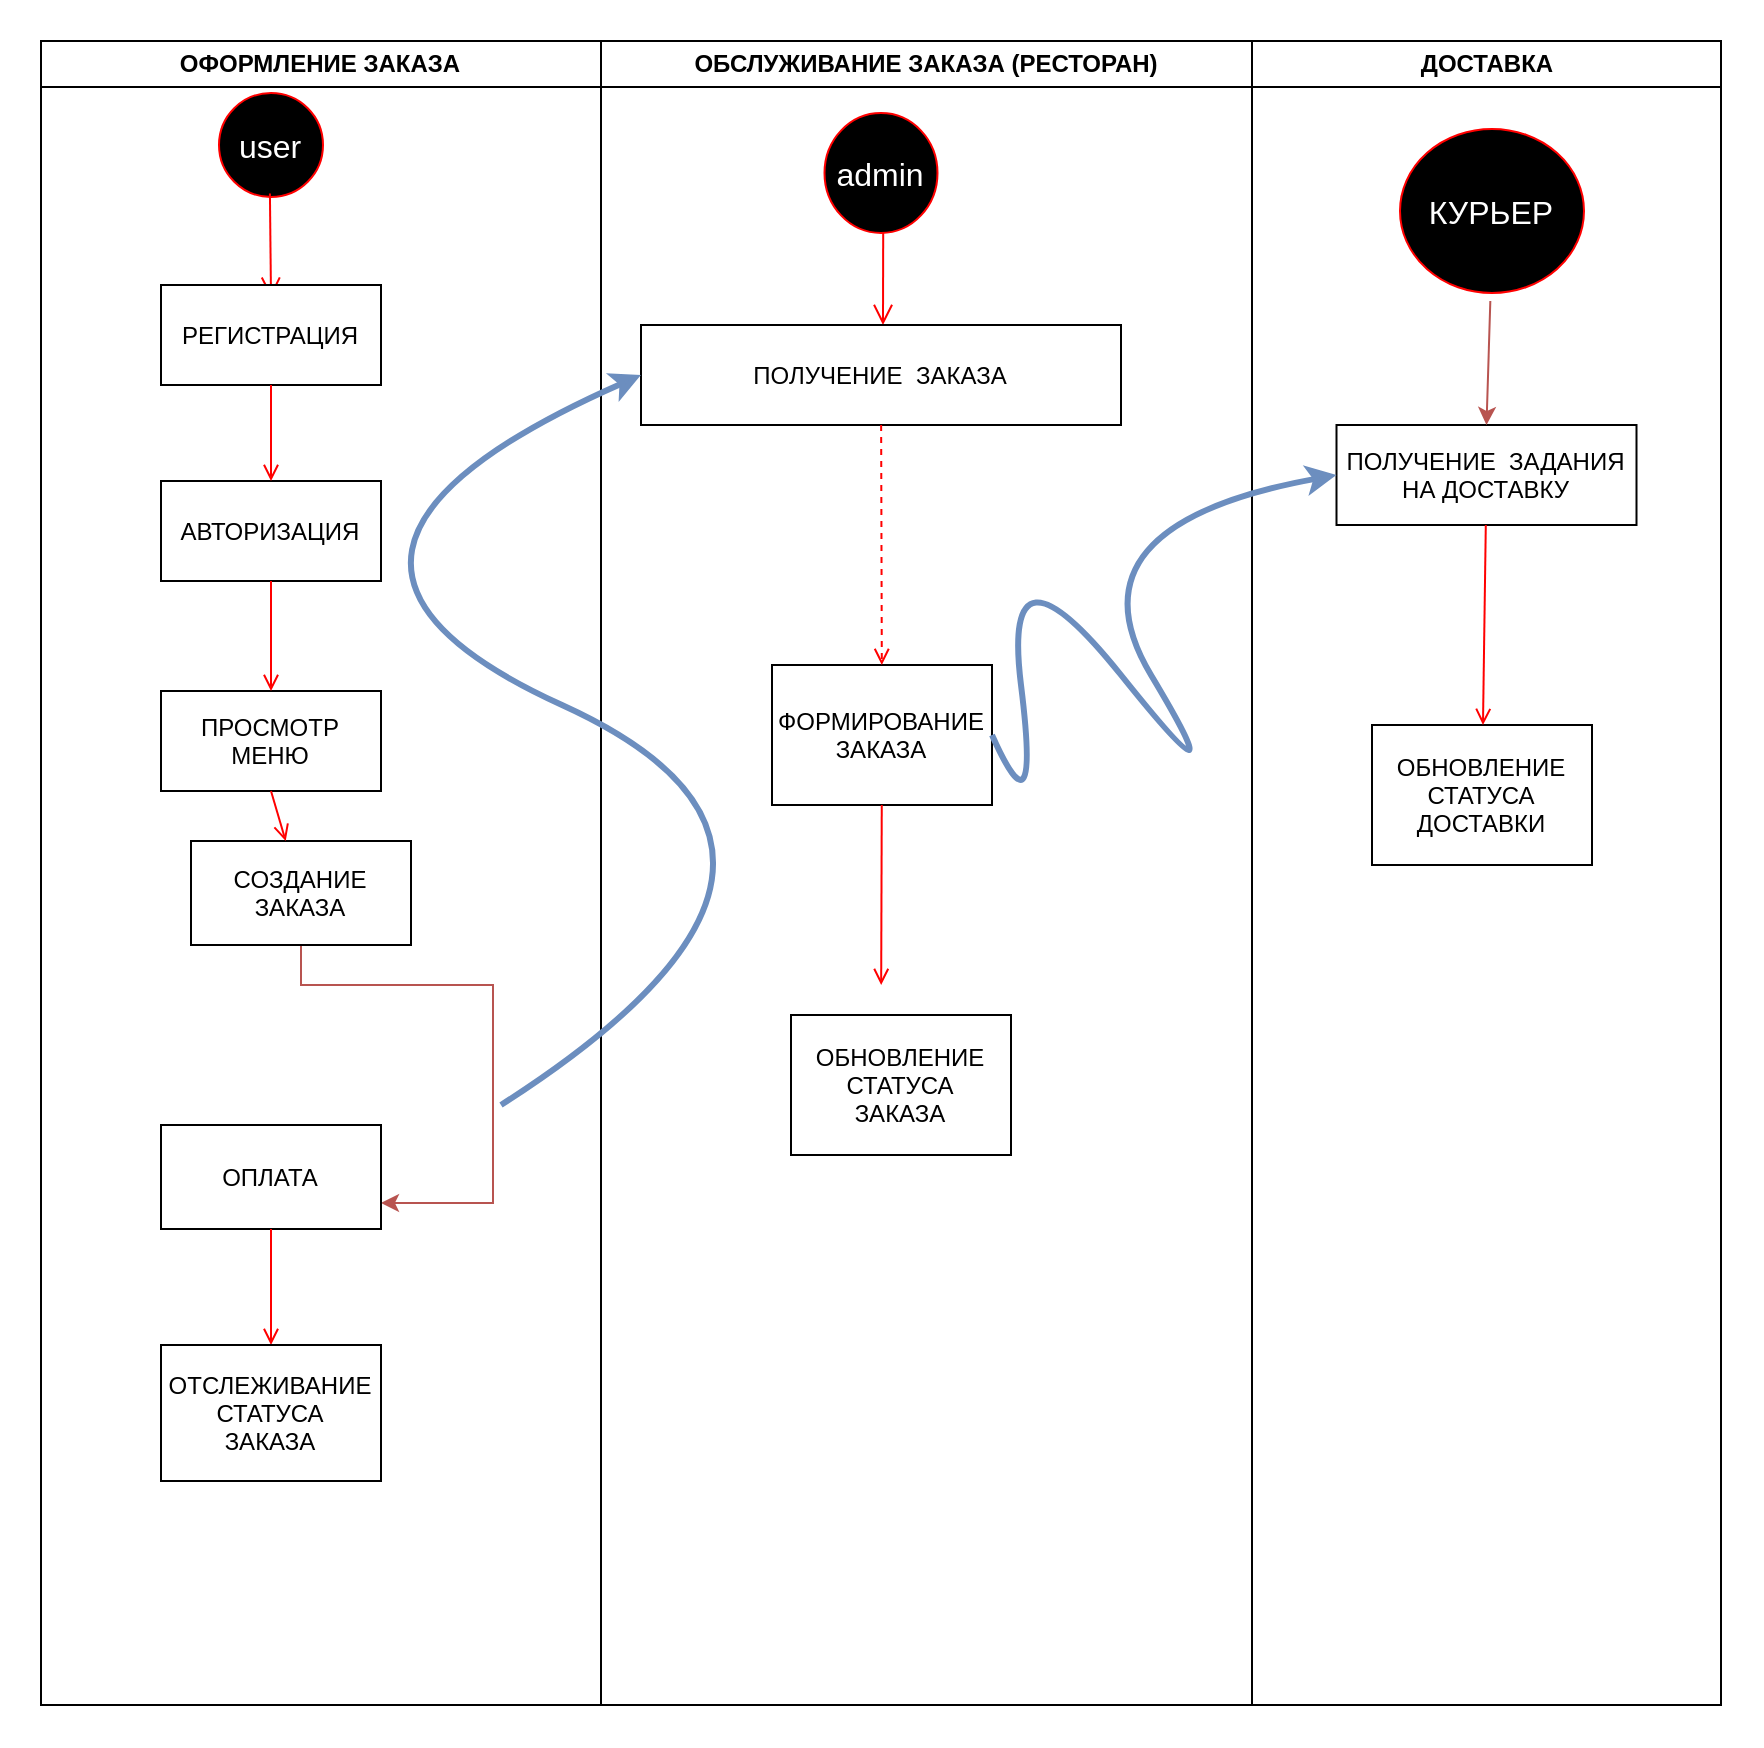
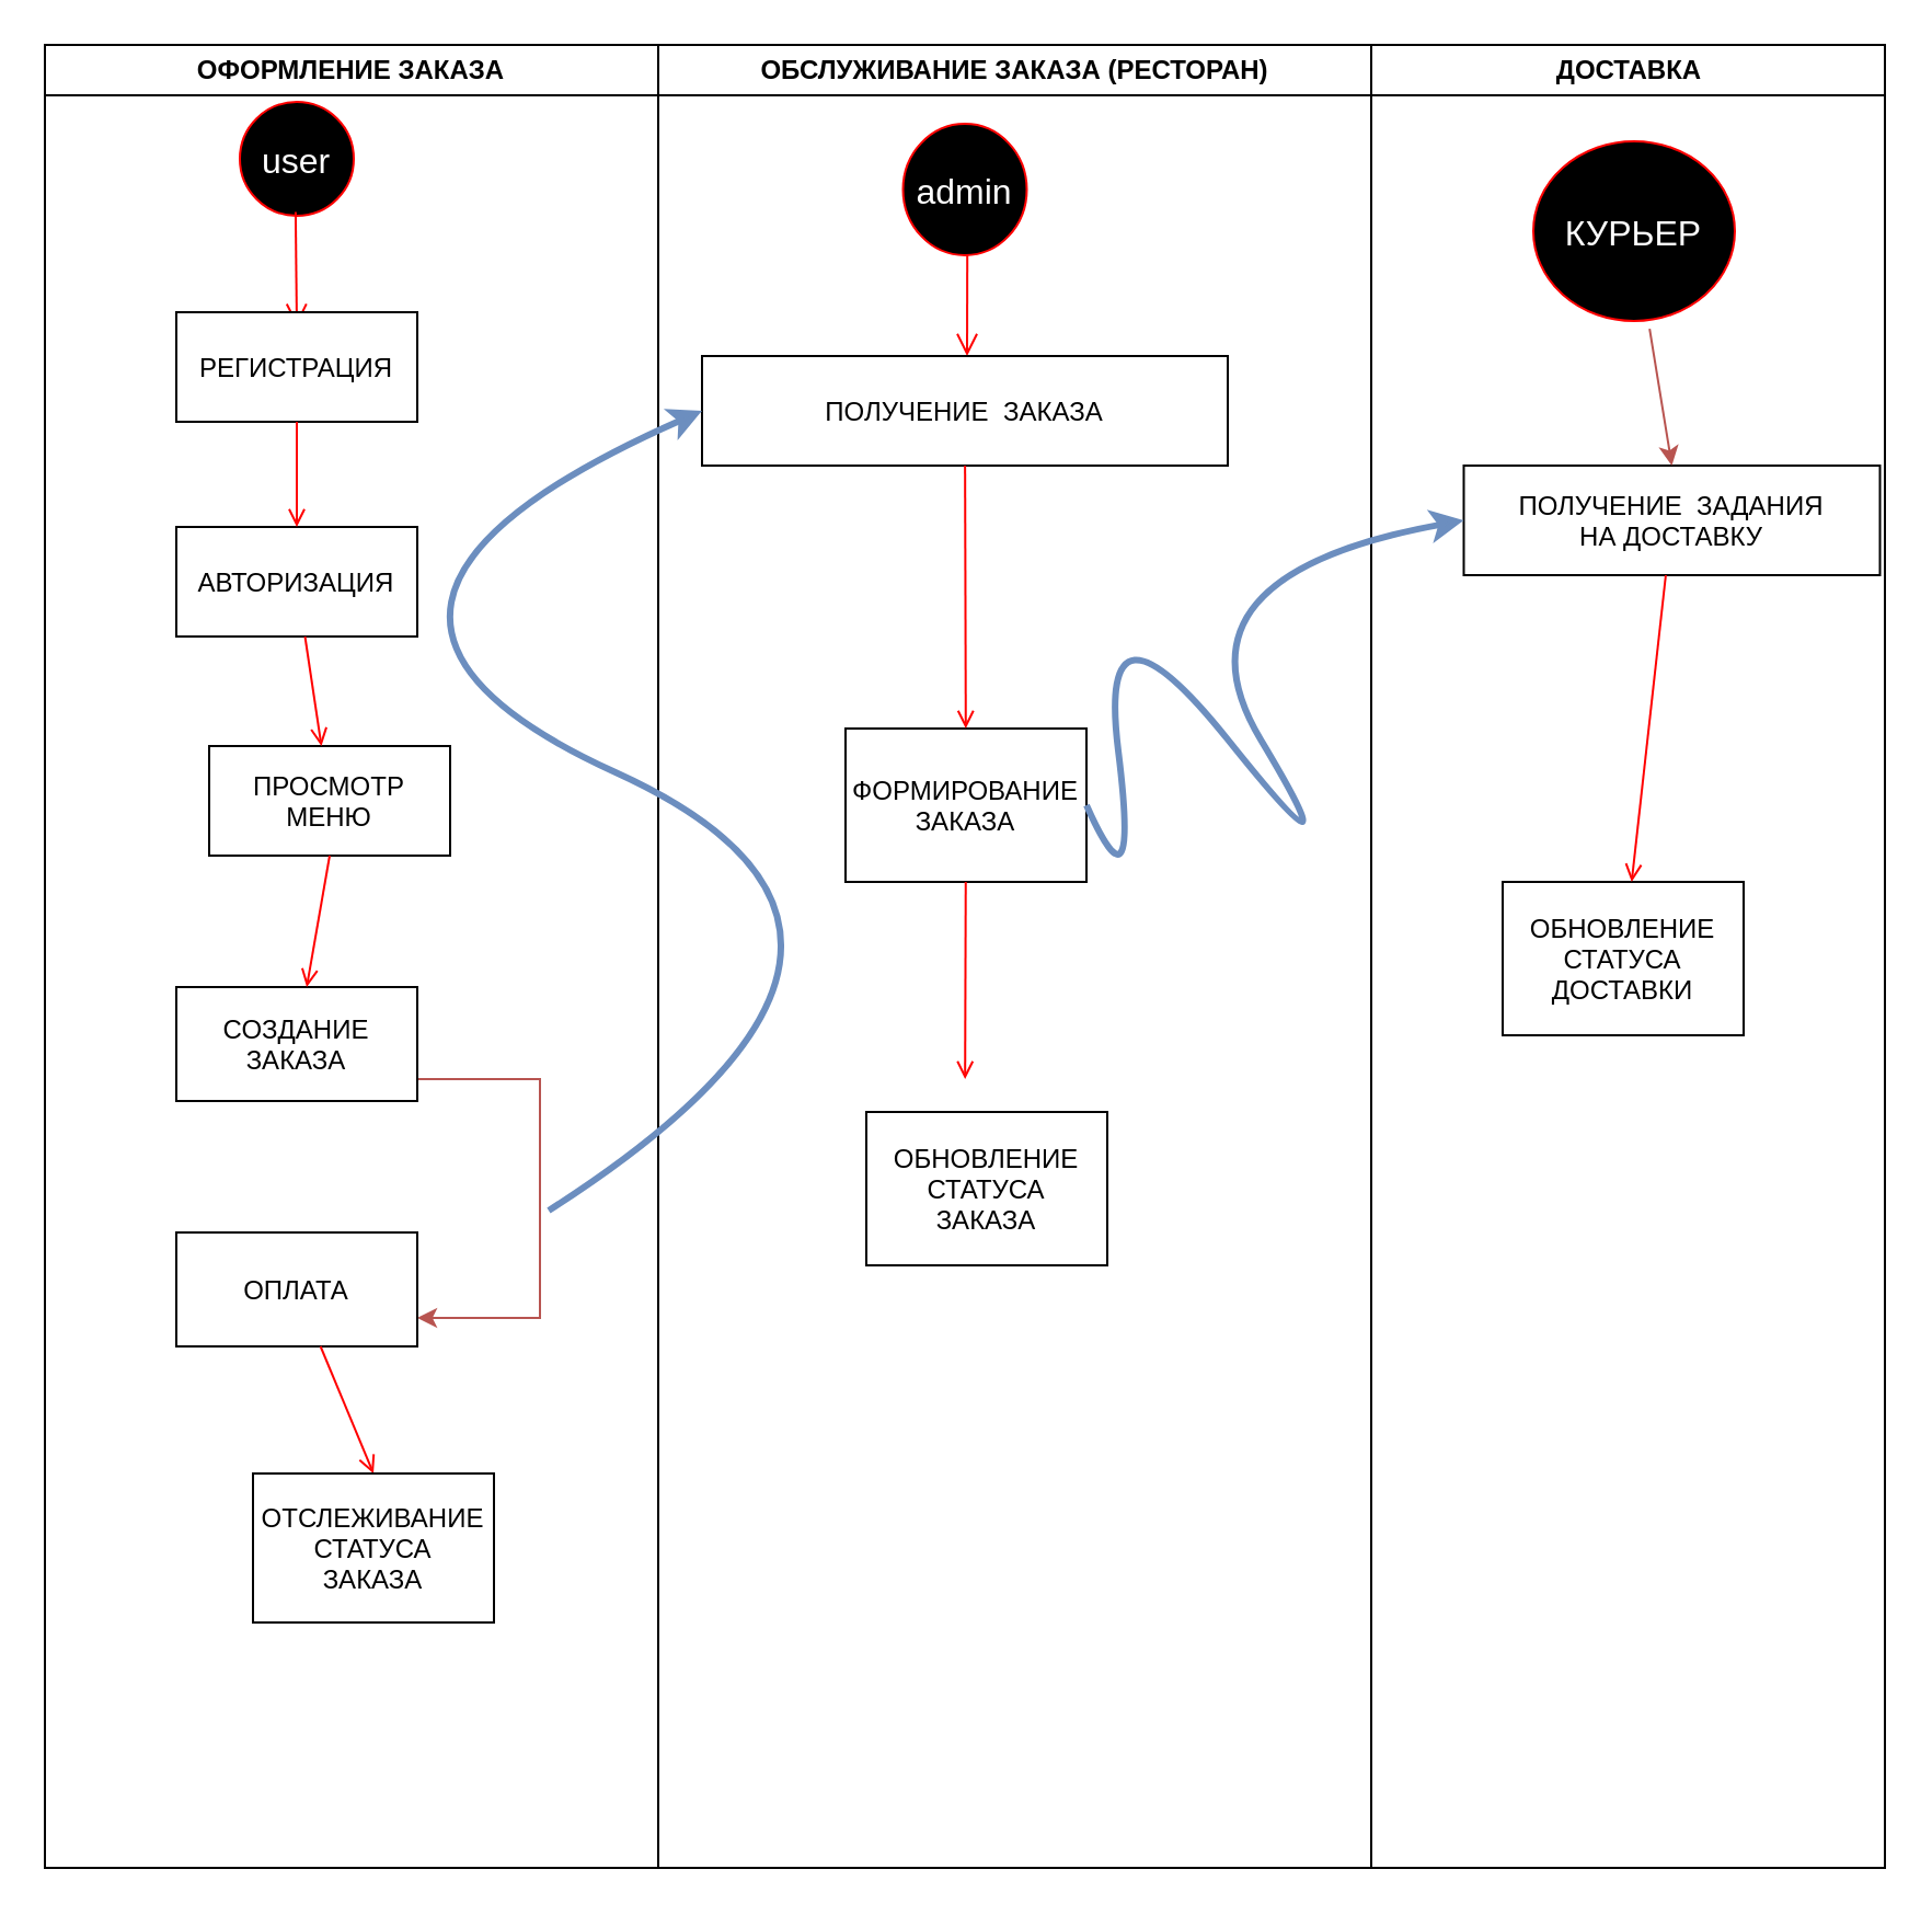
- <mxCell id="27" value="ПОЛУЧЕНИЕ  ЗАДАНИЯ&#10;НА ДОСТАВКУ" style="" vertex="1" parent="25"><mxGeometry x="42.25" y="192" width="150" height="50" as="geometry" /></mxCell>
+ <mxCell id="27" value="ПОЛУЧЕНИЕ  ЗАДАНИЯ&#10;НА ДОСТАВКУ" style="" vertex="1" parent="25"><mxGeometry x="42.25" y="192" width="190" height="50" as="geometry" /></mxCell>
- <mxCell id="21" value="" style="endArrow=open;strokeColor=#FF0000;endFill=1;rounded=0;dashed=1;" parent="16" source="19" target="20" edge="1"><mxGeometry relative="1" as="geometry" /></mxCell>
+ <mxCell id="21" value="" style="endArrow=open;strokeColor=#FF0000;endFill=1;rounded=0" parent="16" source="19" target="20" edge="1"><mxGeometry relative="1" as="geometry" /></mxCell>
- <mxCell id="8" value="ПРОСМОТР&#10;МЕНЮ" style="" parent="2" vertex="1"><mxGeometry x="60" y="325" width="110" height="50" as="geometry" /></mxCell>
+ <mxCell id="8" value="ПРОСМОТР&#10;МЕНЮ" style="" parent="2" vertex="1"><mxGeometry x="75" y="320" width="110" height="50" as="geometry" /></mxCell>
- <mxCell id="28" value="ОБНОВЛЕНИЕ&#10;СТАТУСА&#10;ДОСТАВКИ" style="" vertex="1" parent="25"><mxGeometry x="60" y="342" width="110" height="70" as="geometry" /></mxCell>
+ <mxCell id="28" value="ОБНОВЛЕНИЕ&#10;СТАТУСА&#10;ДОСТАВКИ" style="" vertex="1" parent="25"><mxGeometry x="60" y="382" width="110" height="70" as="geometry" /></mxCell>
- <mxCell id="11" value="СОЗДАНИЕ&#10;ЗАКАЗА" style="" vertex="1" parent="2"><mxGeometry x="75" y="400" width="110" height="52" as="geometry" /></mxCell>
+ <mxCell id="11" value="СОЗДАНИЕ&#10;ЗАКАЗА" style="" vertex="1" parent="2"><mxGeometry x="60" y="430" width="110" height="52" as="geometry" /></mxCell>
- <mxCell id="15" value="ОТСЛЕЖИВАНИЕ&#10;СТАТУСА&#10;ЗАКАЗА" style="" vertex="1" parent="2"><mxGeometry x="60" y="652" width="110" height="68" as="geometry" /></mxCell>
+ <mxCell id="15" value="ОТСЛЕЖИВАНИЕ&#10;СТАТУСА&#10;ЗАКАЗА" style="" vertex="1" parent="2"><mxGeometry x="95" y="652" width="110" height="68" as="geometry" /></mxCell>
